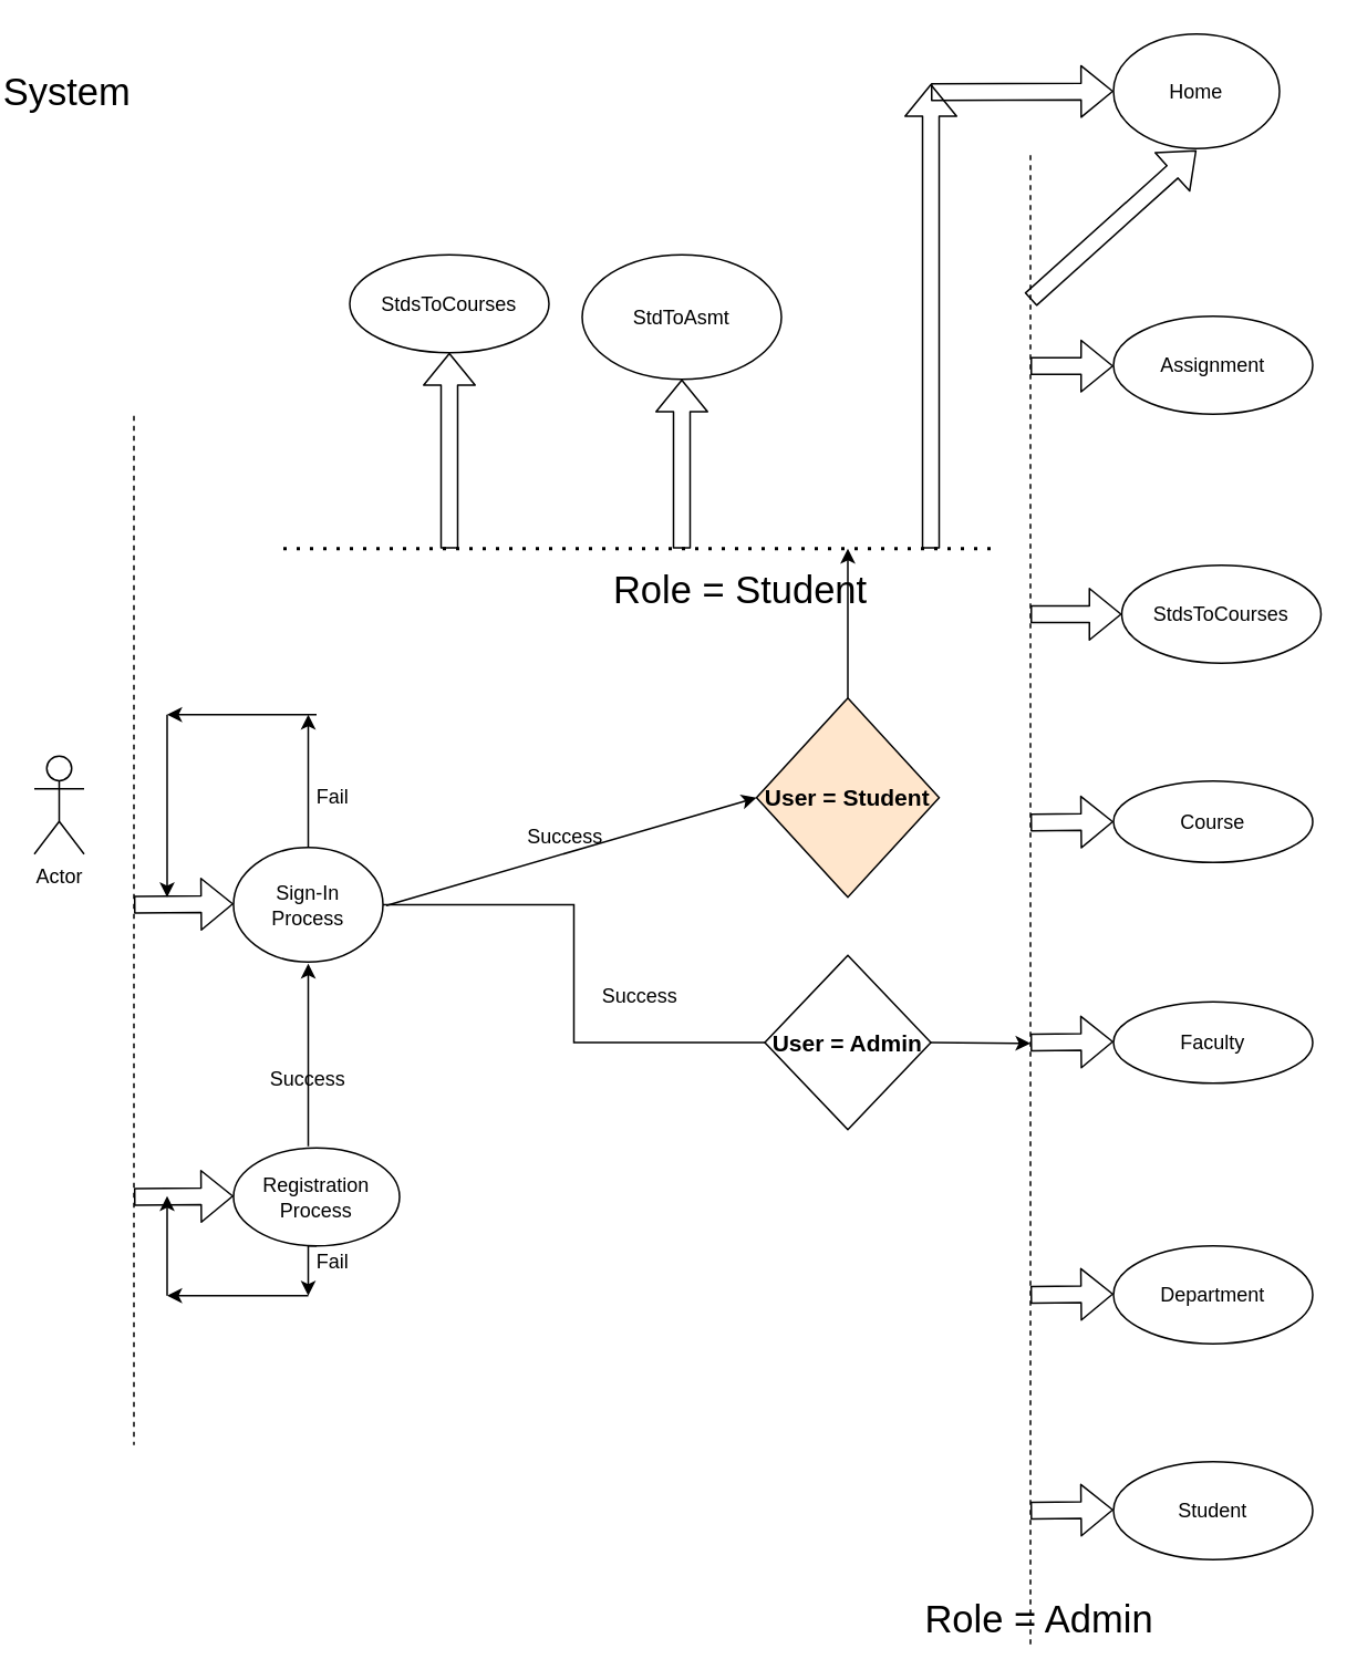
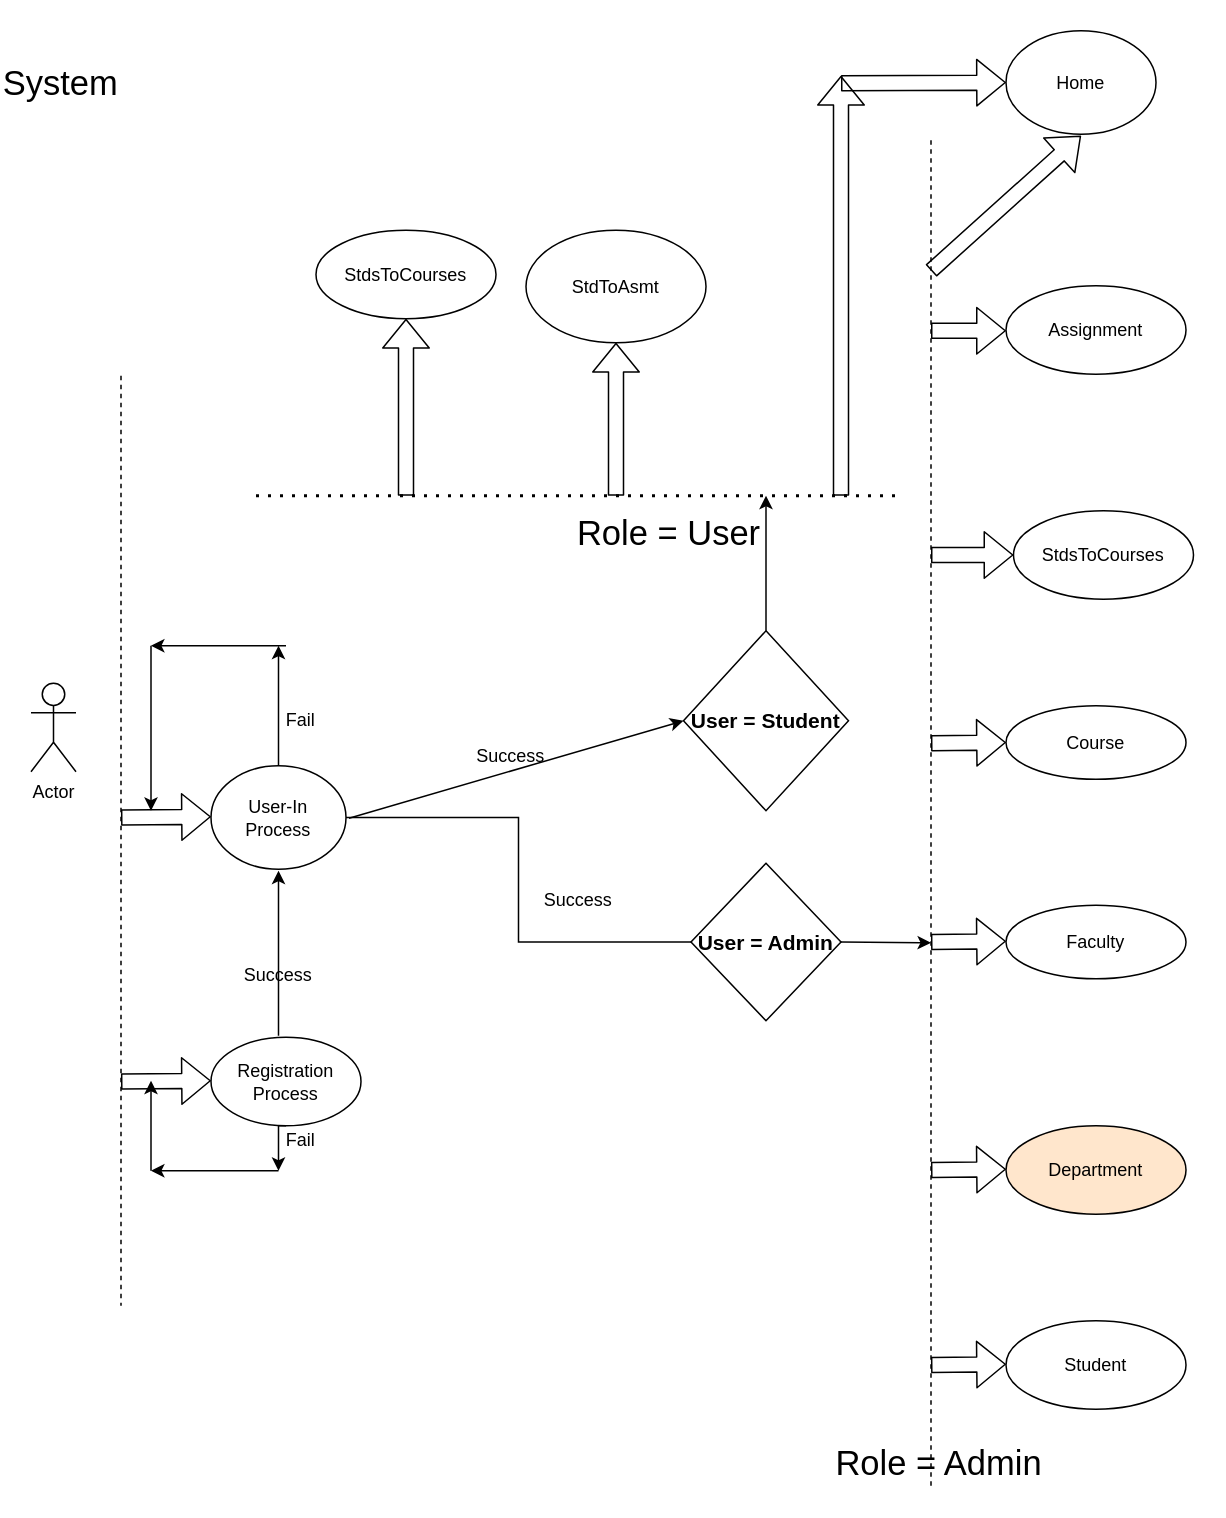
- <mxCell id="48" value="Role = Student" style="text;html=1;align=center;verticalAlign=middle;resizable=0;points=[];autosize=1;strokeColor=none;fontSize=23;" vertex="1" parent="1"><mxGeometry x="360" y="340" width="170" height="30" as="geometry" /></mxCell>
+ <mxCell id="48" value="Role = User" style="text;html=1;align=center;verticalAlign=middle;resizable=0;points=[];autosize=1;strokeColor=none;fontSize=23;" vertex="1" parent="1"><mxGeometry x="360" y="340" width="170" height="30" as="geometry" /></mxCell>
- <mxCell id="18" value="&lt;font style=&quot;font-size: 14px&quot;&gt;&lt;b&gt;User = Student&lt;/b&gt;&lt;/font&gt;" style="rhombus;whiteSpace=wrap;html=1;fillColor=#ffe6cc;" parent="1" vertex="1"><mxGeometry x="455" y="420" width="110" height="120" as="geometry" /></mxCell>
+ <mxCell id="18" value="&lt;font style=&quot;font-size: 14px&quot;&gt;&lt;b&gt;User = Student&lt;/b&gt;&lt;/font&gt;" style="rhombus;whiteSpace=wrap;html=1;" parent="1" vertex="1"><mxGeometry x="455" y="420" width="110" height="120" as="geometry" /></mxCell>
- <mxCell id="3" value="Sign-In&lt;br&gt;Process" style="ellipse;whiteSpace=wrap;html=1;" parent="1" vertex="1"><mxGeometry x="140" y="510" width="90" height="69" as="geometry" /></mxCell>
+ <mxCell id="3" value="User-In&lt;br&gt;Process" style="ellipse;whiteSpace=wrap;html=1;" parent="1" vertex="1"><mxGeometry x="140" y="510" width="90" height="69" as="geometry" /></mxCell>
- <mxCell id="12" value="Department" style="ellipse;whiteSpace=wrap;html=1;" parent="1" vertex="1"><mxGeometry x="670" y="750" width="120" height="59" as="geometry" /></mxCell>
+ <mxCell id="12" value="Department" style="ellipse;whiteSpace=wrap;html=1;fillColor=#ffe6cc;" parent="1" vertex="1"><mxGeometry x="670" y="750" width="120" height="59" as="geometry" /></mxCell>
